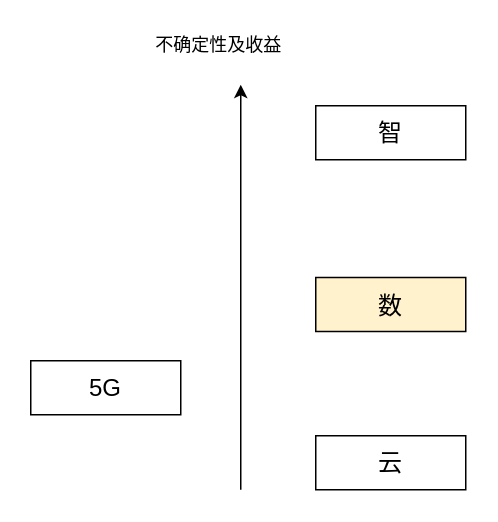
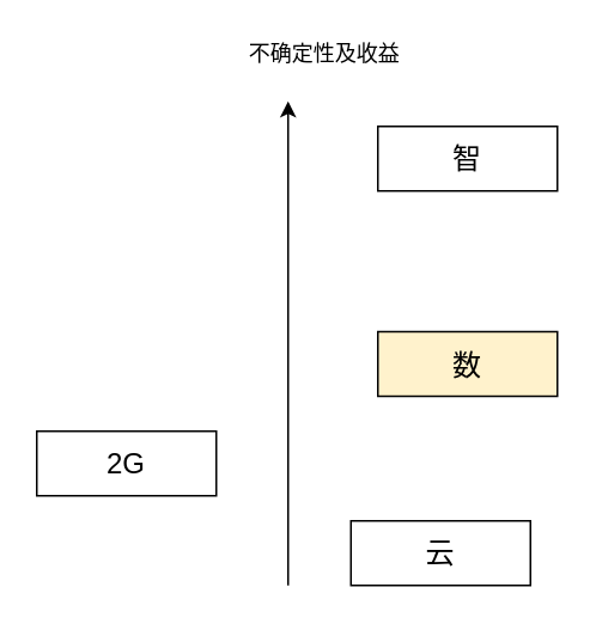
- <mxCell id="4" value="不确定性及收益" style="text;html=1;align=center;verticalAlign=middle;resizable=0;points=[];autosize=1;" vertex="1" parent="1"><mxGeometry x="95" y="20" width="100" height="20" as="geometry" /></mxCell>
+ <mxCell id="4" value="不确定性及收益" style="text;html=1;align=center;verticalAlign=middle;resizable=0;points=[];autosize=1;" vertex="1" parent="1"><mxGeometry x="130" y="20" width="100" height="20" as="geometry" /></mxCell>
- <mxCell id="7" value="5G" style="rounded=0;whiteSpace=wrap;html=1;sketch=0;fontSize=16;" vertex="1" parent="1"><mxGeometry x="20" y="240" width="100" height="36" as="geometry" /></mxCell>
+ <mxCell id="7" value="2G" style="rounded=0;whiteSpace=wrap;html=1;sketch=0;fontSize=16;" vertex="1" parent="1"><mxGeometry x="20" y="240" width="100" height="36" as="geometry" /></mxCell>
- <mxCell id="2" value="云" style="rounded=0;whiteSpace=wrap;html=1;sketch=0;fontSize=16;" vertex="1" parent="1"><mxGeometry x="210" y="290" width="100" height="36" as="geometry" /></mxCell>
+ <mxCell id="2" value="云" style="rounded=0;whiteSpace=wrap;html=1;sketch=0;fontSize=16;" vertex="1" parent="1"><mxGeometry x="195" y="290" width="100" height="36" as="geometry" /></mxCell>
